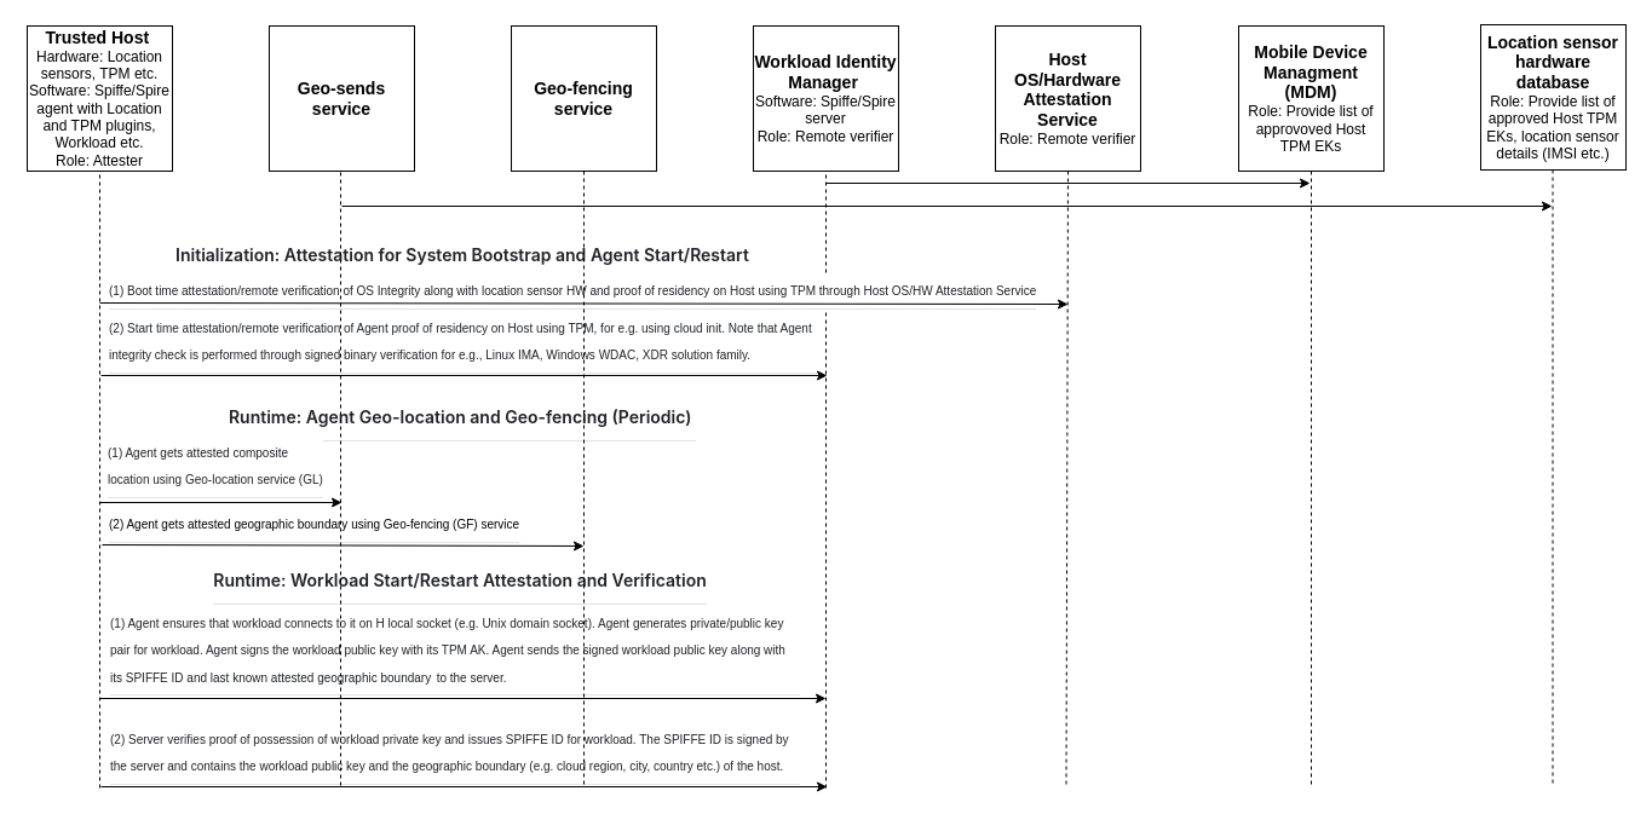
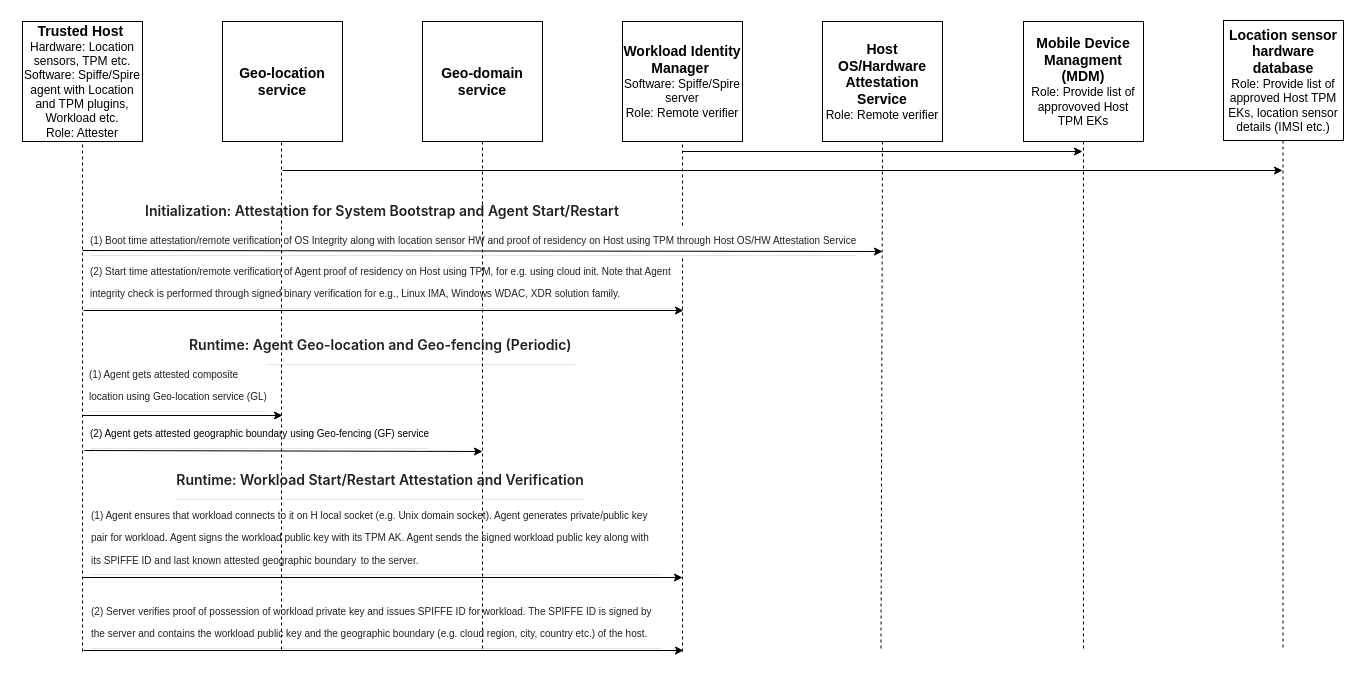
- <mxCell id="3" value="&lt;span style=&quot;font-size: 14px;&quot;&gt;&lt;b&gt;Geo-sends service&lt;/b&gt;&lt;/span&gt;" style="rounded=0;whiteSpace=wrap;html=1;" parent="1" vertex="1"><mxGeometry x="222" y="21" width="120" height="120" as="geometry" /></mxCell>
+ <mxCell id="3" value="&lt;span style=&quot;font-size: 14px;&quot;&gt;&lt;b&gt;Geo-location service&lt;/b&gt;&lt;/span&gt;" style="rounded=0;whiteSpace=wrap;html=1;" parent="1" vertex="1"><mxGeometry x="222" y="21" width="120" height="120" as="geometry" /></mxCell>
- <mxCell id="4" value="&lt;span style=&quot;font-size: 14px;&quot;&gt;&lt;b&gt;Geo-fencing service&lt;/b&gt;&lt;/span&gt;" style="rounded=0;whiteSpace=wrap;html=1;" parent="1" vertex="1"><mxGeometry x="422" y="21" width="120" height="120" as="geometry" /></mxCell>
+ <mxCell id="4" value="&lt;span style=&quot;font-size: 14px;&quot;&gt;&lt;b&gt;Geo-domain service&lt;/b&gt;&lt;/span&gt;" style="rounded=0;whiteSpace=wrap;html=1;" parent="1" vertex="1"><mxGeometry x="422" y="21" width="120" height="120" as="geometry" /></mxCell>
